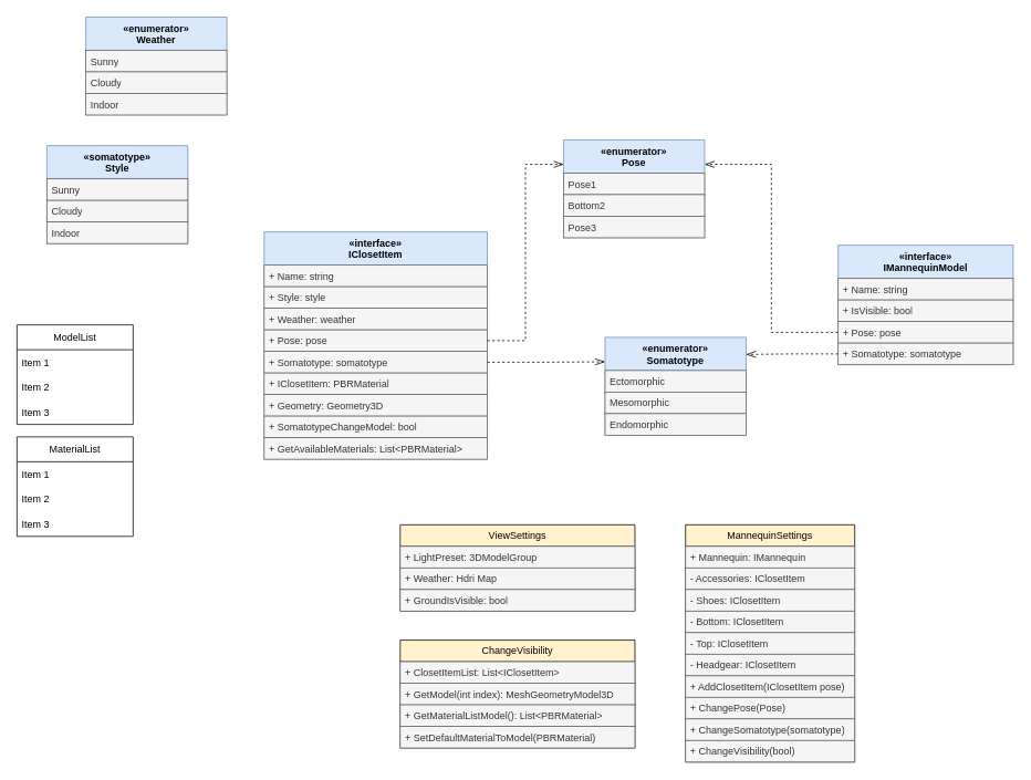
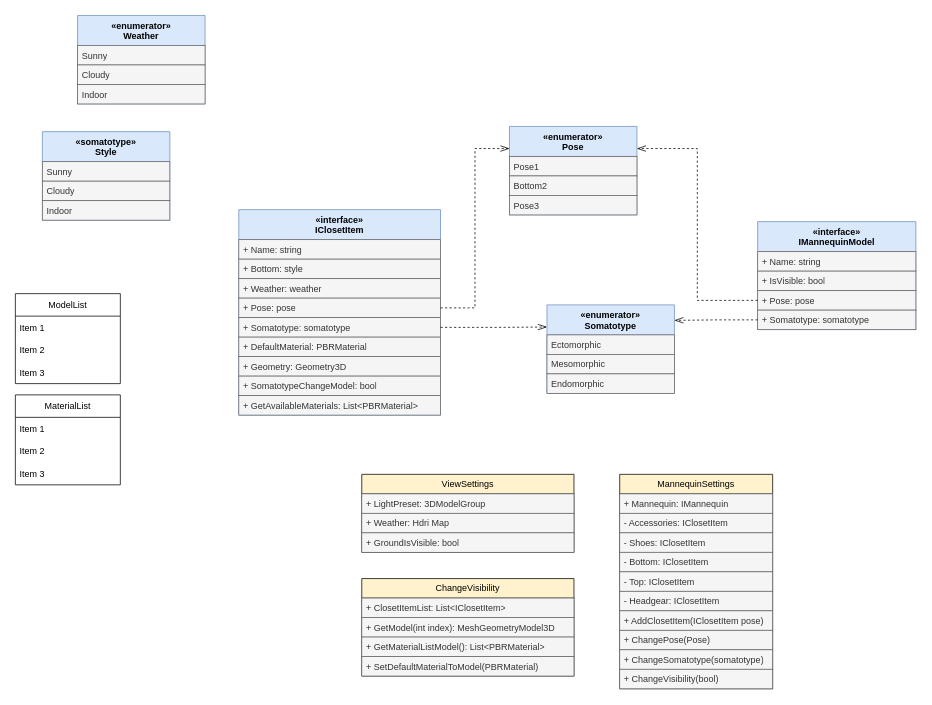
- <mxCell id="4" value="+ Style: style" style="text;strokeColor=#666666;fillColor=#f5f5f5;align=left;verticalAlign=top;spacingLeft=4;spacingRight=4;overflow=hidden;rotatable=0;points=[[0,0.5],[1,0.5]];portConstraint=eastwest;whiteSpace=wrap;html=1;fontColor=#333333;rounded=0;" parent="2" vertex="1"><mxGeometry y="66" width="269" height="26" as="geometry" /></mxCell>
+ <mxCell id="4" value="+ Bottom: style" style="text;strokeColor=#666666;fillColor=#f5f5f5;align=left;verticalAlign=top;spacingLeft=4;spacingRight=4;overflow=hidden;rotatable=0;points=[[0,0.5],[1,0.5]];portConstraint=eastwest;whiteSpace=wrap;html=1;fontColor=#333333;rounded=0;" parent="2" vertex="1"><mxGeometry y="66" width="269" height="26" as="geometry" /></mxCell>
- <mxCell id="8" value="+ IClosetItem: PBRMaterial" style="text;strokeColor=#666666;fillColor=#f5f5f5;align=left;verticalAlign=top;spacingLeft=4;spacingRight=4;overflow=hidden;rotatable=0;points=[[0,0.5],[1,0.5]];portConstraint=eastwest;whiteSpace=wrap;html=1;fontColor=#333333;rounded=0;" parent="2" vertex="1"><mxGeometry y="170" width="269" height="26" as="geometry" /></mxCell>
+ <mxCell id="8" value="+ DefaultMaterial: PBRMaterial" style="text;strokeColor=#666666;fillColor=#f5f5f5;align=left;verticalAlign=top;spacingLeft=4;spacingRight=4;overflow=hidden;rotatable=0;points=[[0,0.5],[1,0.5]];portConstraint=eastwest;whiteSpace=wrap;html=1;fontColor=#333333;rounded=0;" parent="2" vertex="1"><mxGeometry y="170" width="269" height="26" as="geometry" /></mxCell>
